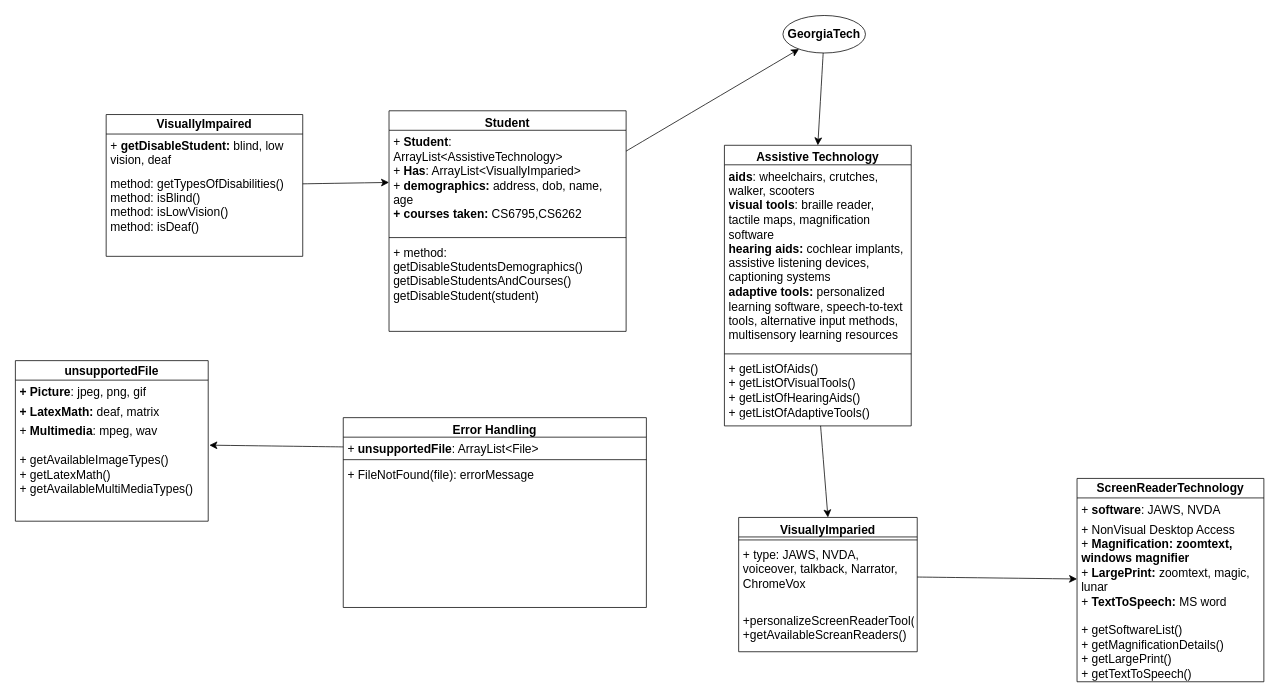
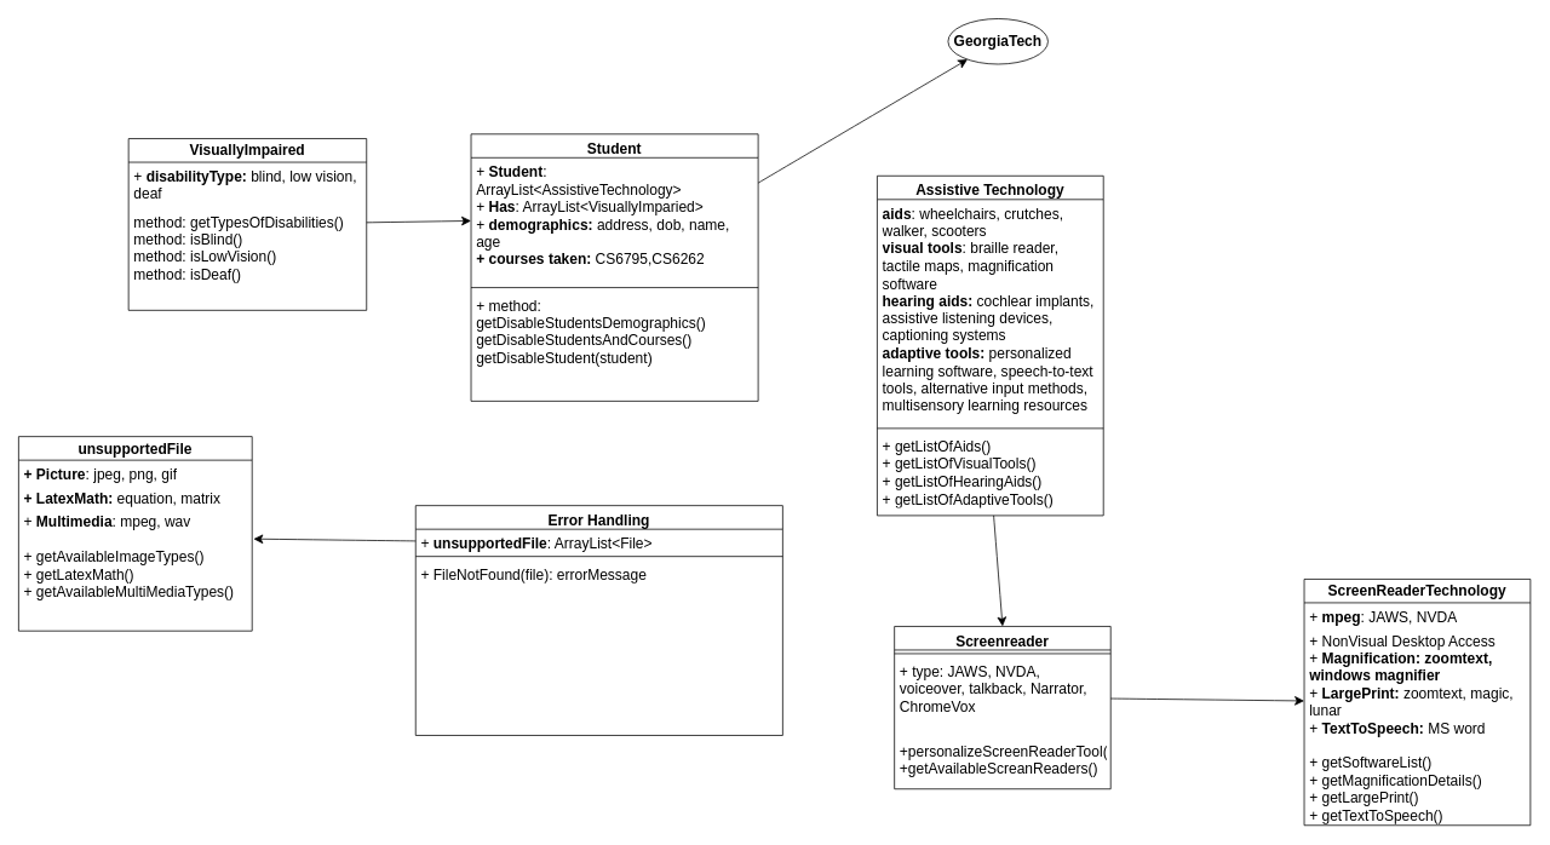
- <mxCell id="28" style="edgeStyle=none;curved=1;rounded=0;orthogonalLoop=1;jettySize=auto;html=1;entryX=0.5;entryY=0;entryDx=0;entryDy=0;fontSize=12;startSize=8;endSize=8;" edge="1" parent="1" source="29" target="2"><mxGeometry relative="1" as="geometry" /></mxCell>
- <mxCell id="17" value="+ &lt;b&gt;getDisableStudent:&lt;/b&gt; blind, low vision, deaf" style="text;strokeColor=none;fillColor=none;align=left;verticalAlign=top;spacingLeft=4;spacingRight=4;overflow=hidden;rotatable=0;points=[[0,0.5],[1,0.5]];portConstraint=eastwest;whiteSpace=wrap;html=1;fontSize=16;" vertex="1" parent="16"><mxGeometry y="26" width="262" height="50" as="geometry" /></mxCell>
+ <mxCell id="17" value="+ &lt;b&gt;disabilityType:&lt;/b&gt; blind, low vision, deaf" style="text;strokeColor=none;fillColor=none;align=left;verticalAlign=top;spacingLeft=4;spacingRight=4;overflow=hidden;rotatable=0;points=[[0,0.5],[1,0.5]];portConstraint=eastwest;whiteSpace=wrap;html=1;fontSize=16;" vertex="1" parent="16"><mxGeometry y="26" width="262" height="50" as="geometry" /></mxCell>
- <mxCell id="21" value="&lt;b&gt;+ LatexMath:&amp;nbsp;&lt;/b&gt;deaf, matrix" style="text;strokeColor=none;fillColor=none;align=left;verticalAlign=top;spacingLeft=4;spacingRight=4;overflow=hidden;rotatable=0;points=[[0,0.5],[1,0.5]];portConstraint=eastwest;whiteSpace=wrap;html=1;fontSize=16;" vertex="1" parent="19"><mxGeometry y="52" width="257" height="26" as="geometry" /></mxCell>
+ <mxCell id="21" value="&lt;b&gt;+ LatexMath:&amp;nbsp;&lt;/b&gt;equation, matrix" style="text;strokeColor=none;fillColor=none;align=left;verticalAlign=top;spacingLeft=4;spacingRight=4;overflow=hidden;rotatable=0;points=[[0,0.5],[1,0.5]];portConstraint=eastwest;whiteSpace=wrap;html=1;fontSize=16;" vertex="1" parent="19"><mxGeometry y="52" width="257" height="26" as="geometry" /></mxCell>
- <mxCell id="25" value="+ &lt;b&gt;software&lt;/b&gt;: JAWS, NVDA" style="text;strokeColor=none;fillColor=none;align=left;verticalAlign=top;spacingLeft=4;spacingRight=4;overflow=hidden;rotatable=0;points=[[0,0.5],[1,0.5]];portConstraint=eastwest;whiteSpace=wrap;html=1;fontSize=16;" vertex="1" parent="24"><mxGeometry y="26" width="249" height="26" as="geometry" /></mxCell>
+ <mxCell id="25" value="+ &lt;b&gt;mpeg&lt;/b&gt;: JAWS, NVDA" style="text;strokeColor=none;fillColor=none;align=left;verticalAlign=top;spacingLeft=4;spacingRight=4;overflow=hidden;rotatable=0;points=[[0,0.5],[1,0.5]];portConstraint=eastwest;whiteSpace=wrap;html=1;fontSize=16;" vertex="1" parent="24"><mxGeometry y="26" width="249" height="26" as="geometry" /></mxCell>
- <mxCell id="10" value="VisuallyImparied" style="swimlane;fontStyle=1;align=center;verticalAlign=top;childLayout=stackLayout;horizontal=1;startSize=26;horizontalStack=0;resizeParent=1;resizeParentMax=0;resizeLast=0;collapsible=1;marginBottom=0;whiteSpace=wrap;html=1;fontSize=16;" vertex="1" parent="1"><mxGeometry x="984" y="689" width="238" height="179" as="geometry" /></mxCell>
+ <mxCell id="10" value="Screenreader" style="swimlane;fontStyle=1;align=center;verticalAlign=top;childLayout=stackLayout;horizontal=1;startSize=26;horizontalStack=0;resizeParent=1;resizeParentMax=0;resizeLast=0;collapsible=1;marginBottom=0;whiteSpace=wrap;html=1;fontSize=16;" vertex="1" parent="1"><mxGeometry x="984" y="689" width="238" height="179" as="geometry" /></mxCell>
